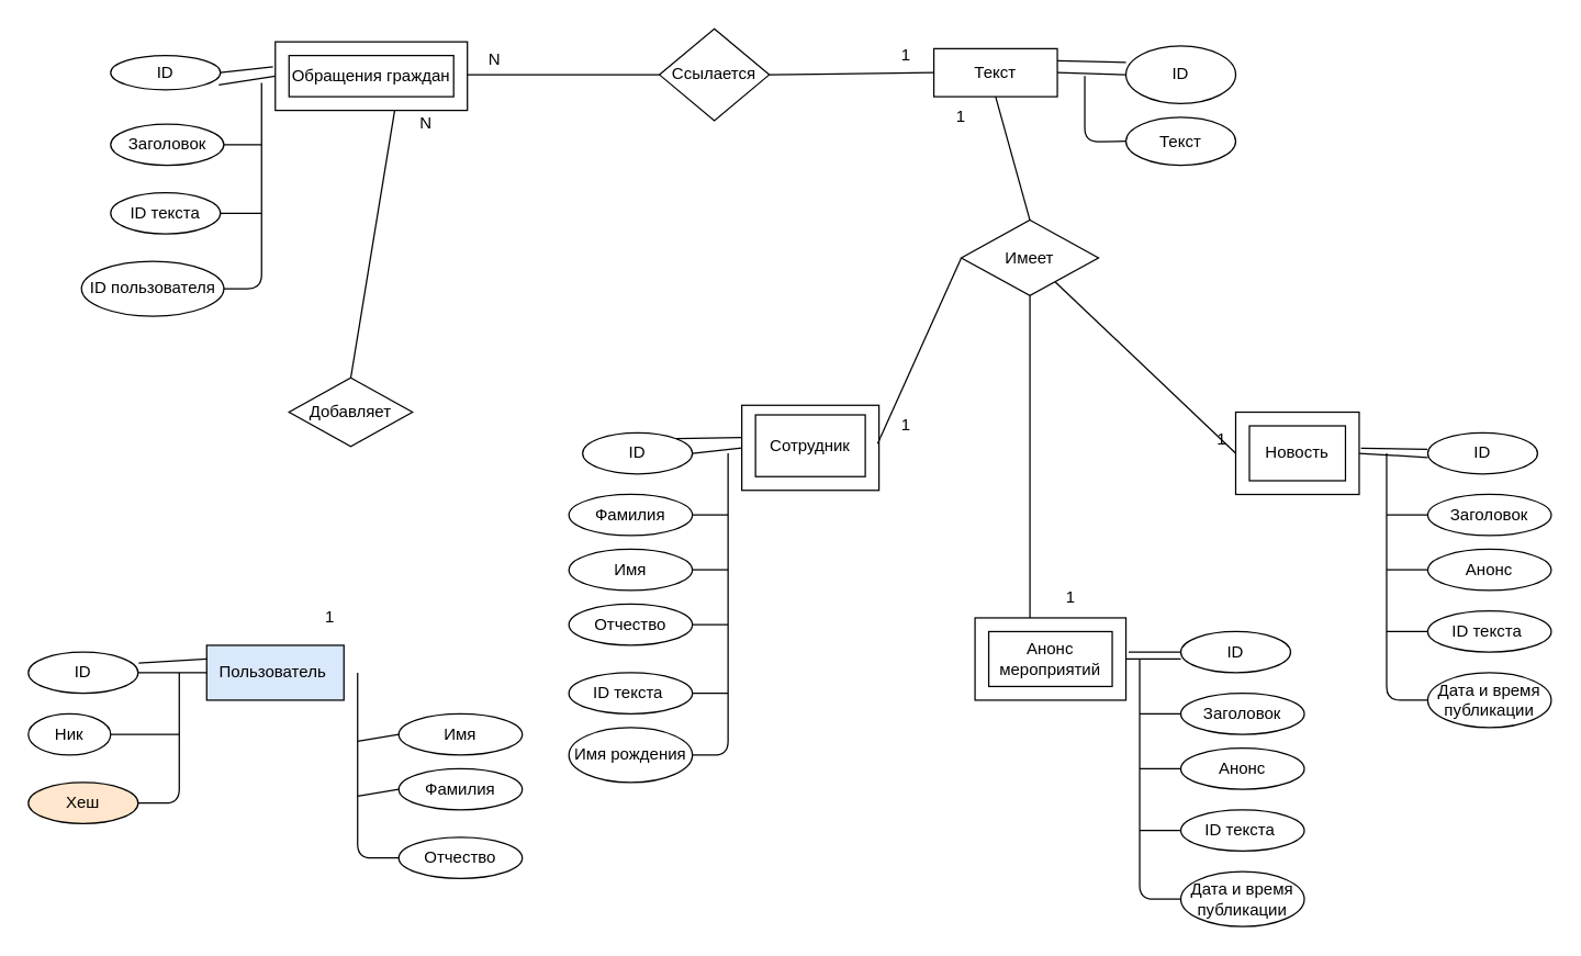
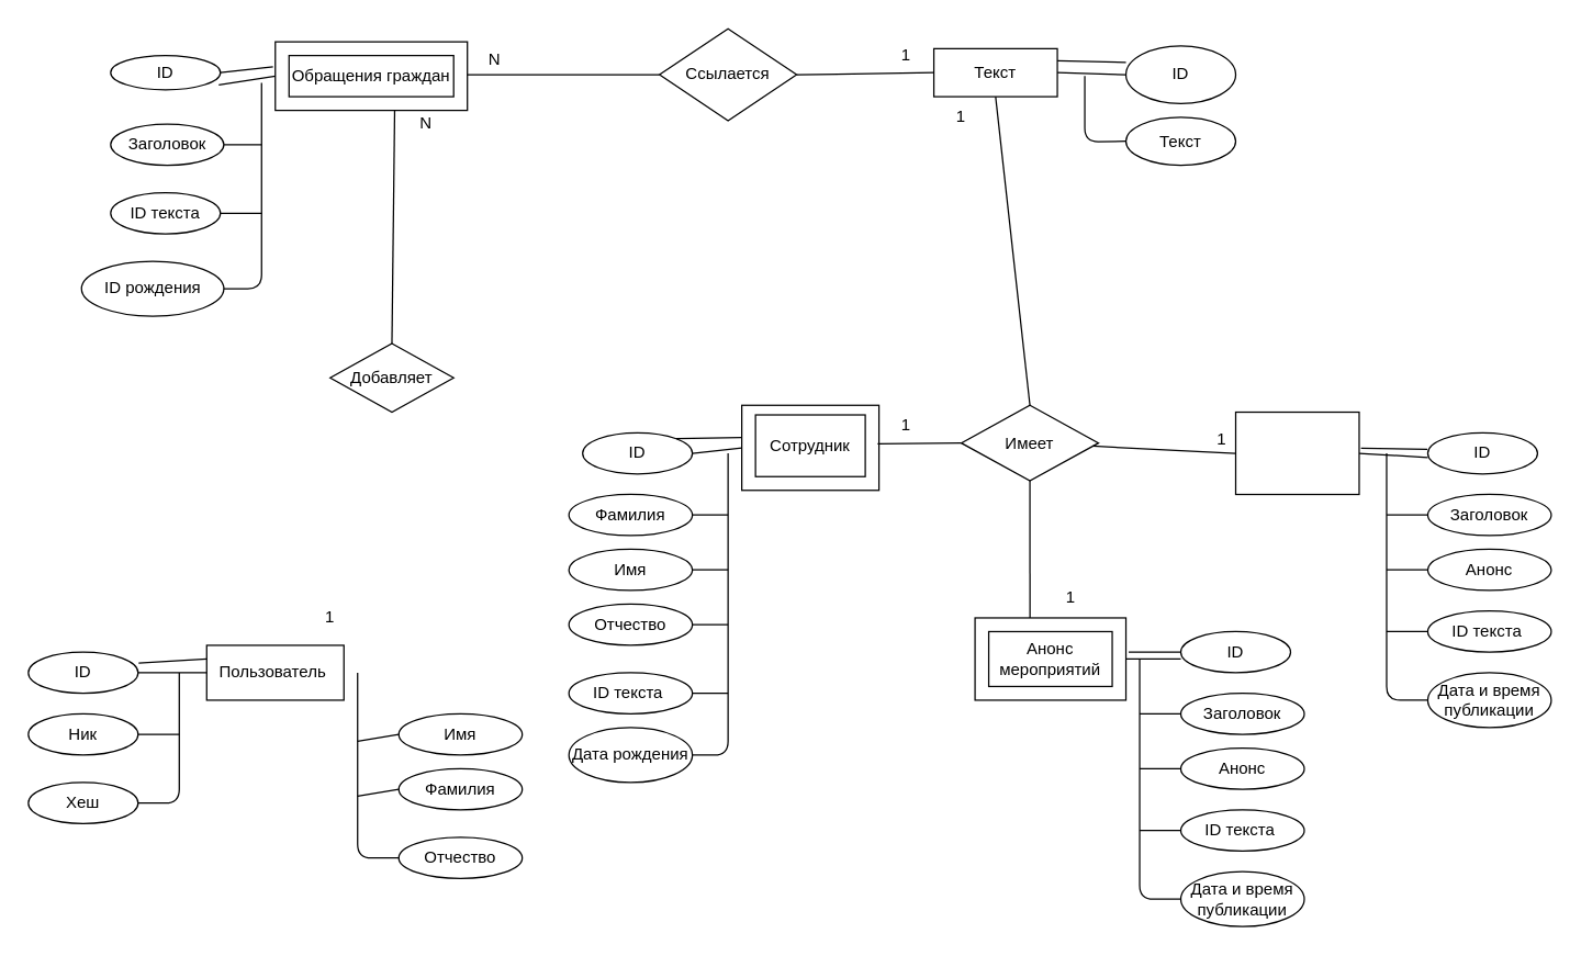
- <mxCell id="40" value="Ссылается" style="rhombus;whiteSpace=wrap;html=1;" vertex="1" parent="1"><mxGeometry x="480" y="20.5" width="80" height="67" as="geometry" /></mxCell>
+ <mxCell id="40" value="Ссылается" style="rhombus;whiteSpace=wrap;html=1;" vertex="1" parent="1"><mxGeometry x="480" y="20.5" width="100" height="67" as="geometry" /></mxCell>
- <mxCell id="45" value="Имеет" style="rhombus;whiteSpace=wrap;html=1;" vertex="1" parent="1"><mxGeometry x="700" y="160" width="100" height="55" as="geometry" /></mxCell>
+ <mxCell id="45" value="Имеет" style="rhombus;whiteSpace=wrap;html=1;" vertex="1" parent="1"><mxGeometry x="700" y="295" width="100" height="55" as="geometry" /></mxCell>
- <mxCell id="24" value="ID пользователя" style="ellipse;whiteSpace=wrap;html=1;" vertex="1" parent="1"><mxGeometry x="58.75" y="190" width="103.75" height="40" as="geometry" /></mxCell>
+ <mxCell id="24" value="ID рождения" style="ellipse;whiteSpace=wrap;html=1;" vertex="1" parent="1"><mxGeometry x="58.75" y="190" width="103.75" height="40" as="geometry" /></mxCell>
- <mxCell id="30" value="Добавляет" style="rhombus;whiteSpace=wrap;html=1;" vertex="1" parent="1"><mxGeometry x="210" y="275" width="90" height="50" as="geometry" /></mxCell>
+ <mxCell id="30" value="Добавляет" style="rhombus;whiteSpace=wrap;html=1;" vertex="1" parent="1"><mxGeometry x="240" y="250" width="90" height="50" as="geometry" /></mxCell>
- <mxCell id="46" value="Новость" style="rounded=0;whiteSpace=wrap;html=1;" vertex="1" parent="1"><mxGeometry x="910" y="310" width="70" height="40" as="geometry" /></mxCell>
- <mxCell id="6" value="Пользователь&amp;nbsp;" style="rounded=0;whiteSpace=wrap;html=1;fillColor=#dae8fc;" vertex="1" parent="1"><mxGeometry x="150" y="470" width="100" height="40" as="geometry" /></mxCell>
+ <mxCell id="6" value="Пользователь&amp;nbsp;" style="rounded=0;whiteSpace=wrap;html=1;" vertex="1" parent="1"><mxGeometry x="150" y="470" width="100" height="40" as="geometry" /></mxCell>
- <mxCell id="8" value="Ник" style="ellipse;whiteSpace=wrap;html=1;" vertex="1" parent="1"><mxGeometry x="20" y="520" width="60" height="30" as="geometry" /></mxCell>
+ <mxCell id="8" value="Ник" style="ellipse;whiteSpace=wrap;html=1;" vertex="1" parent="1"><mxGeometry x="20" y="520" width="80" height="30" as="geometry" /></mxCell>
- <mxCell id="81" value="Имя рождения" style="ellipse;whiteSpace=wrap;html=1;" vertex="1" parent="1"><mxGeometry x="414" y="530" width="90" height="40" as="geometry" /></mxCell>
+ <mxCell id="81" value="Дата рождения" style="ellipse;whiteSpace=wrap;html=1;" vertex="1" parent="1"><mxGeometry x="414" y="530" width="90" height="40" as="geometry" /></mxCell>
- <mxCell id="9" value="Хеш" style="ellipse;whiteSpace=wrap;html=1;fillColor=#ffe6cc;" vertex="1" parent="1"><mxGeometry x="20" y="570" width="80" height="30" as="geometry" /></mxCell>
+ <mxCell id="9" value="Хеш" style="ellipse;whiteSpace=wrap;html=1;" vertex="1" parent="1"><mxGeometry x="20" y="570" width="80" height="30" as="geometry" /></mxCell>
